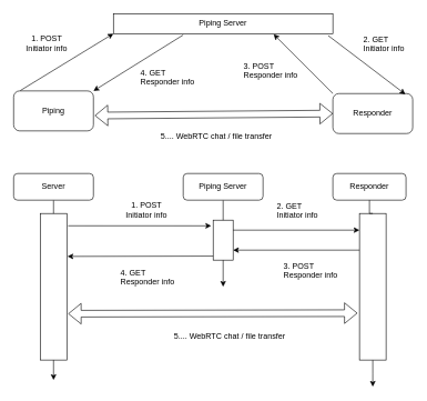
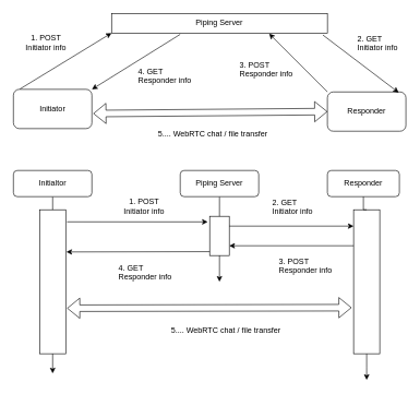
- <mxCell id="3" value="Piping" style="rounded=1;whiteSpace=wrap;html=1;" vertex="1" parent="1"><mxGeometry x="20" y="136" width="120" height="60" as="geometry" /></mxCell>
+ <mxCell id="3" value="Initiator" style="rounded=1;whiteSpace=wrap;html=1;" vertex="1" parent="1"><mxGeometry x="20" y="136" width="120" height="60" as="geometry" /></mxCell>
- <mxCell id="16" value="Server" style="rounded=1;whiteSpace=wrap;html=1;" vertex="1" parent="1"><mxGeometry x="20" y="260" width="120" height="40" as="geometry" /></mxCell>
+ <mxCell id="16" value="Initialtor" style="rounded=1;whiteSpace=wrap;html=1;" vertex="1" parent="1"><mxGeometry x="20" y="260" width="120" height="40" as="geometry" /></mxCell>
